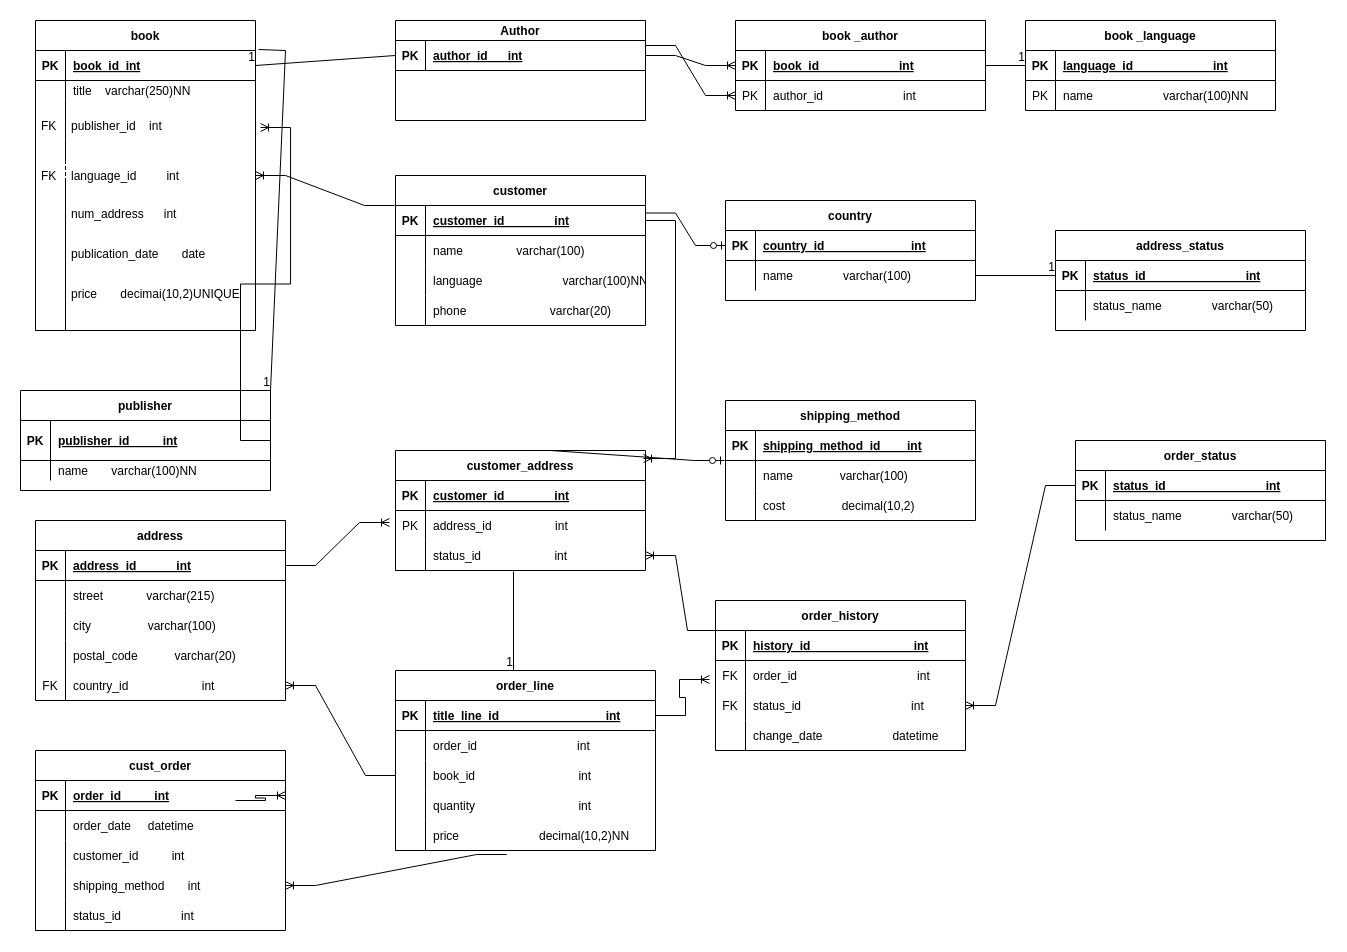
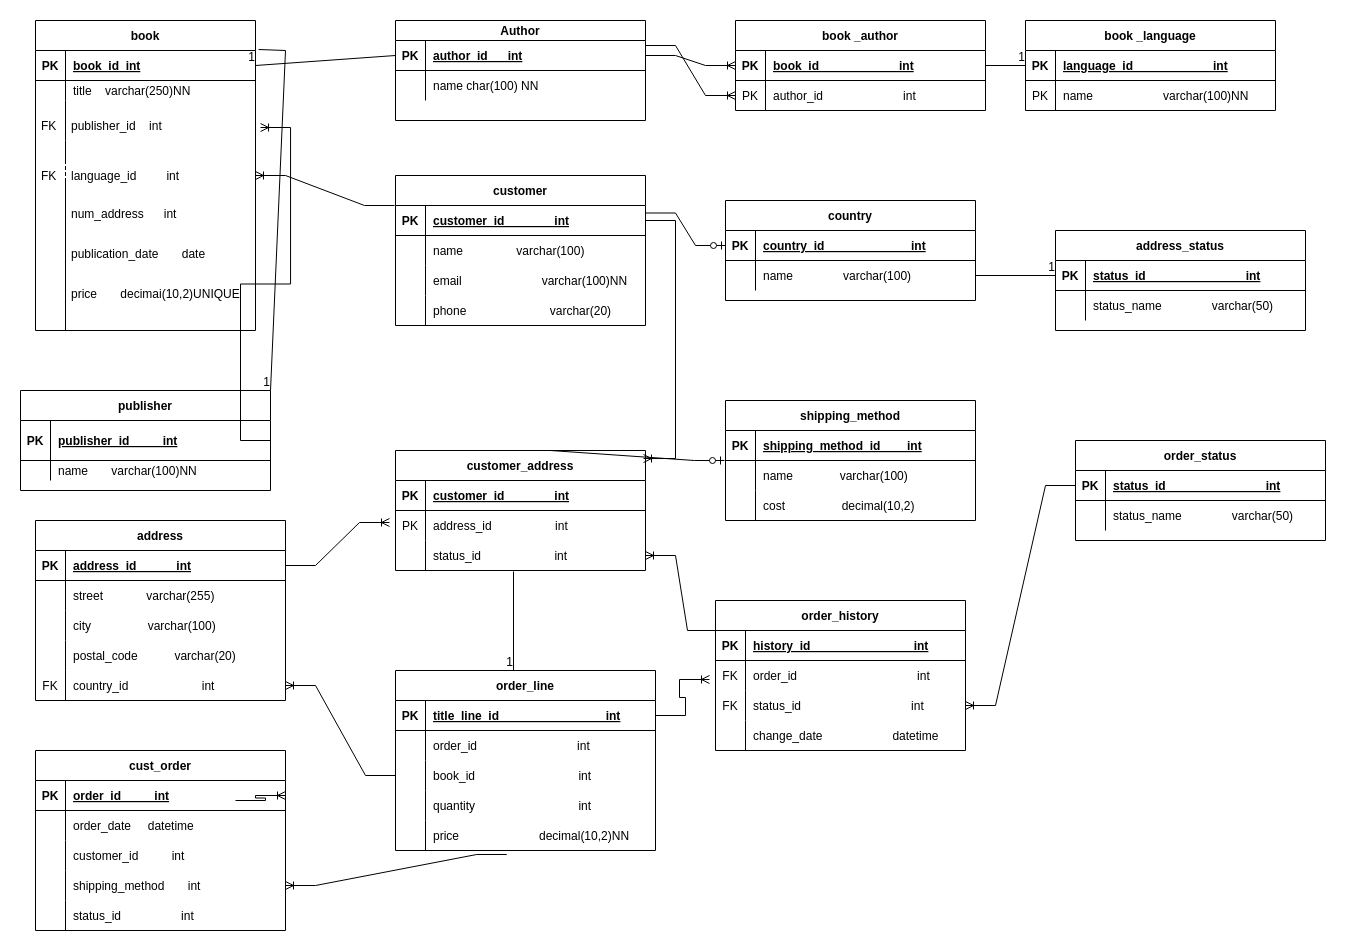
+ <mxCell id="44" value="name char(100) NN" style="shape=partialRectangle;overflow=hidden;connectable=0;fillColor=none;top=0;left=0;bottom=0;right=0;align=left;spacingLeft=6;" vertex="1" parent="42"><mxGeometry x="30" width="220" height="30" as="geometry"><mxRectangle width="220" height="30" as="alternateBounds" /></mxGeometry></mxCell>
- <mxCell id="80" value="language                        varchar(100)NN" style="shape=partialRectangle;connectable=0;fillColor=none;top=0;left=0;bottom=0;right=0;align=left;spacingLeft=6;overflow=hidden;" vertex="1" parent="78"><mxGeometry x="30" width="220" height="30" as="geometry"><mxRectangle width="220" height="30" as="alternateBounds" /></mxGeometry></mxCell>
+ <mxCell id="80" value="email                        varchar(100)NN" style="shape=partialRectangle;connectable=0;fillColor=none;top=0;left=0;bottom=0;right=0;align=left;spacingLeft=6;overflow=hidden;" vertex="1" parent="78"><mxGeometry x="30" width="220" height="30" as="geometry"><mxRectangle width="220" height="30" as="alternateBounds" /></mxGeometry></mxCell>
- <mxCell id="23" value="street             varchar(215)" style="shape=partialRectangle;connectable=0;fillColor=none;top=0;left=0;bottom=0;right=0;align=left;spacingLeft=6;overflow=hidden;" vertex="1" parent="21"><mxGeometry x="30" width="220" height="30" as="geometry"><mxRectangle width="220" height="30" as="alternateBounds" /></mxGeometry></mxCell>
+ <mxCell id="23" value="street             varchar(255)" style="shape=partialRectangle;connectable=0;fillColor=none;top=0;left=0;bottom=0;right=0;align=left;spacingLeft=6;overflow=hidden;" vertex="1" parent="21"><mxGeometry x="30" width="220" height="30" as="geometry"><mxRectangle width="220" height="30" as="alternateBounds" /></mxGeometry></mxCell>
